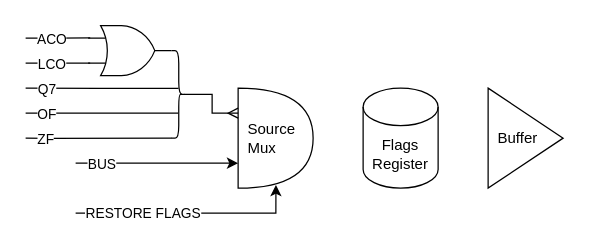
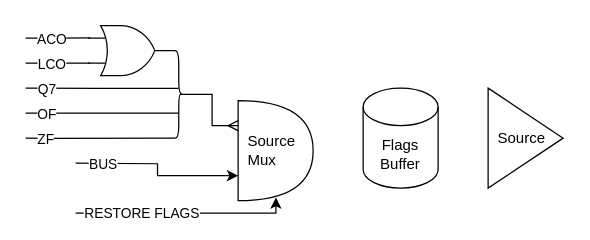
- <mxCell id="6" value="Source&lt;br&gt;Mux" style="shape=or;whiteSpace=wrap;html=1;align=left;spacingLeft=6;" vertex="1" parent="1"><mxGeometry x="190" y="70" width="60" height="80" as="geometry" /></mxCell>
+ <mxCell id="6" value="Source&lt;br&gt;Mux" style="shape=or;whiteSpace=wrap;html=1;align=left;spacingLeft=6;" vertex="1" parent="1"><mxGeometry x="190" y="80" width="60" height="80" as="geometry" /></mxCell>
- <mxCell id="8" value="Buffer" style="triangle;whiteSpace=wrap;html=1;align=left;spacingLeft=6;" vertex="1" parent="1"><mxGeometry x="390" y="70" width="60" height="80" as="geometry" /></mxCell>
+ <mxCell id="8" value="Source" style="triangle;whiteSpace=wrap;html=1;align=left;spacingLeft=6;" vertex="1" parent="1"><mxGeometry x="390" y="70" width="60" height="80" as="geometry" /></mxCell>
- <mxCell id="7" value="Flags&lt;br&gt;Register" style="shape=cylinder3;whiteSpace=wrap;html=1;boundedLbl=1;backgroundOutline=1;size=15;" vertex="1" parent="1"><mxGeometry x="290" y="70" width="60" height="80" as="geometry" /></mxCell>
+ <mxCell id="7" value="Flags&lt;br&gt;Buffer" style="shape=cylinder3;whiteSpace=wrap;html=1;boundedLbl=1;backgroundOutline=1;size=15;" vertex="1" parent="1"><mxGeometry x="290" y="70" width="60" height="80" as="geometry" /></mxCell>
